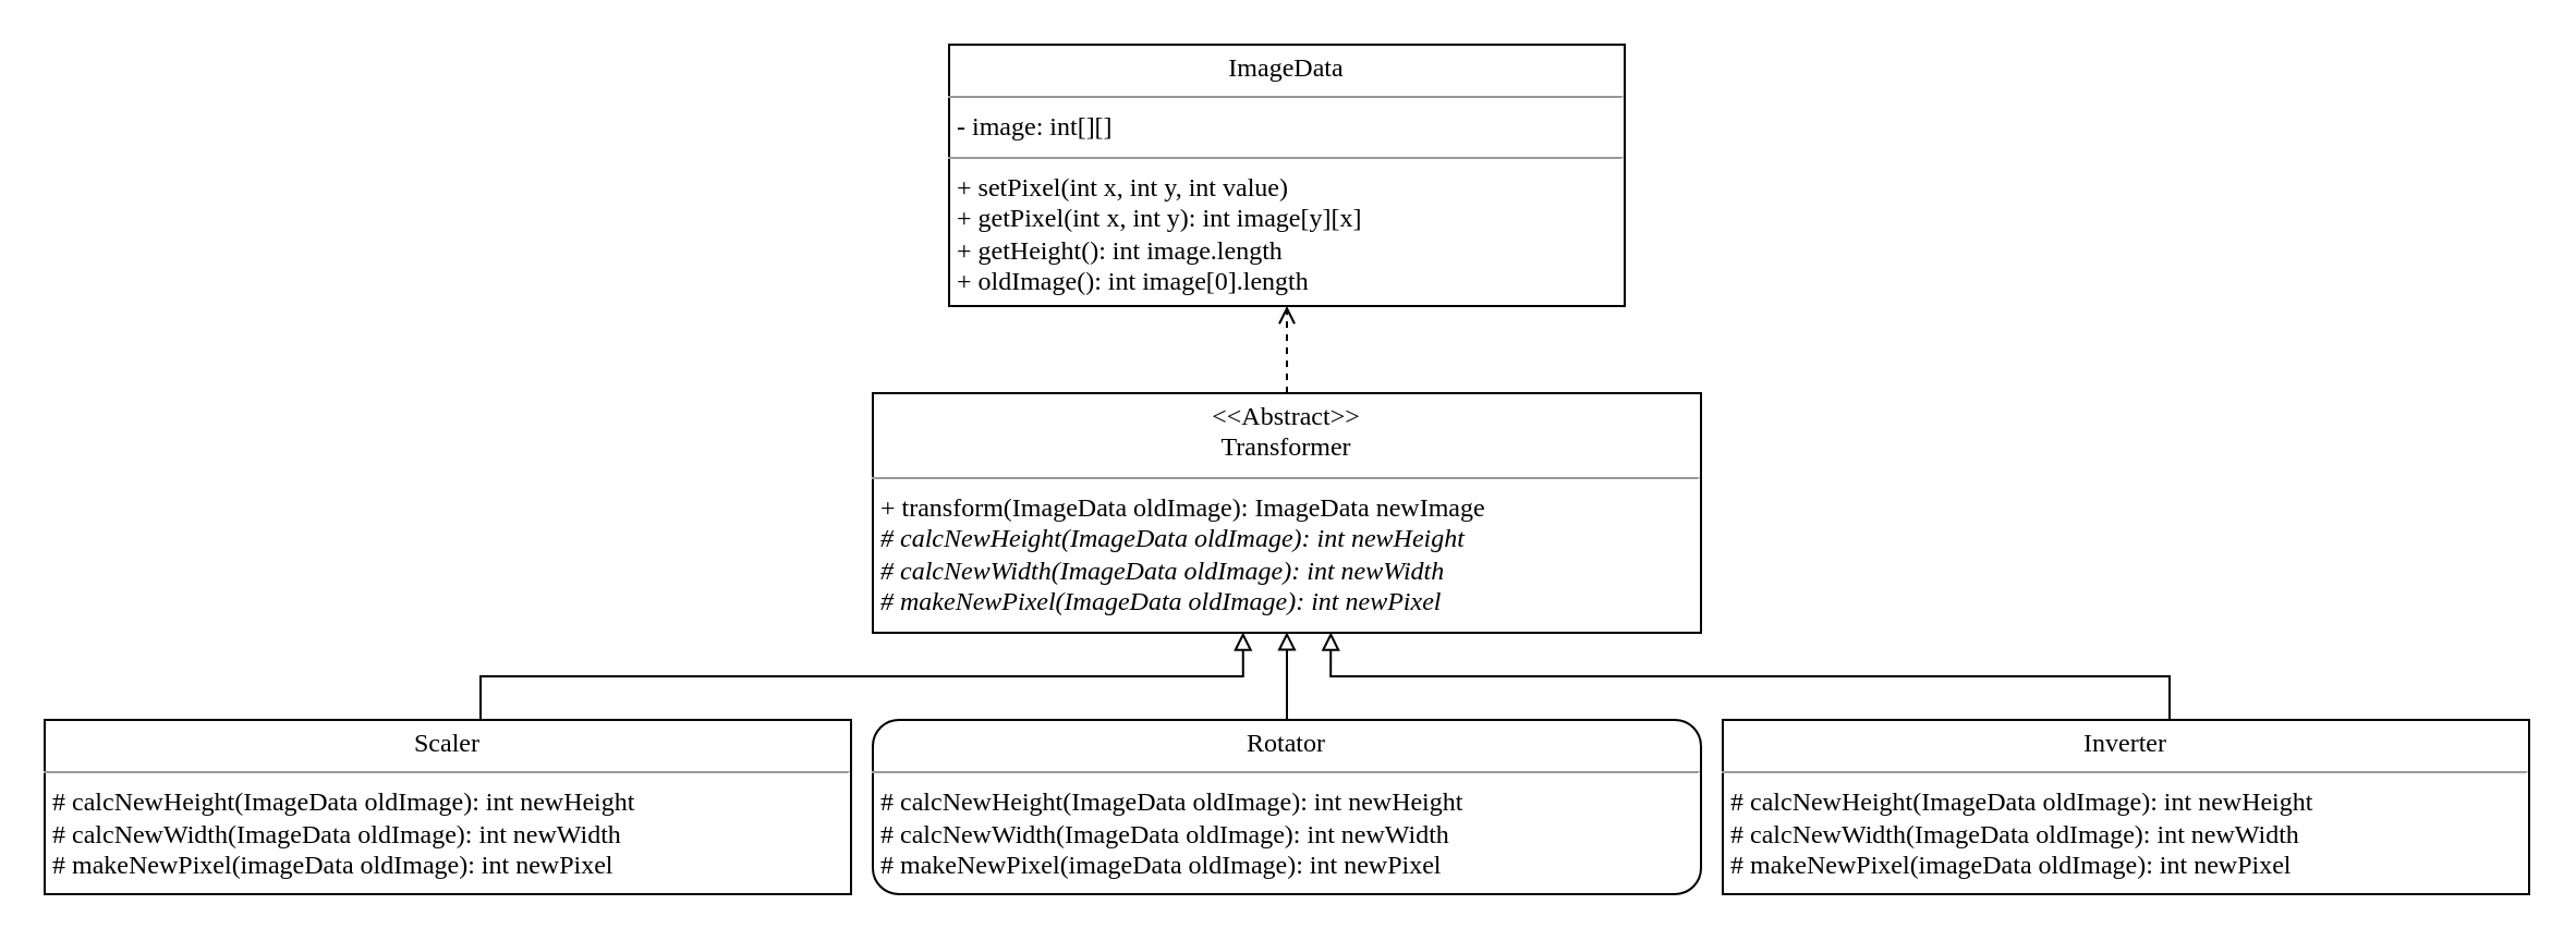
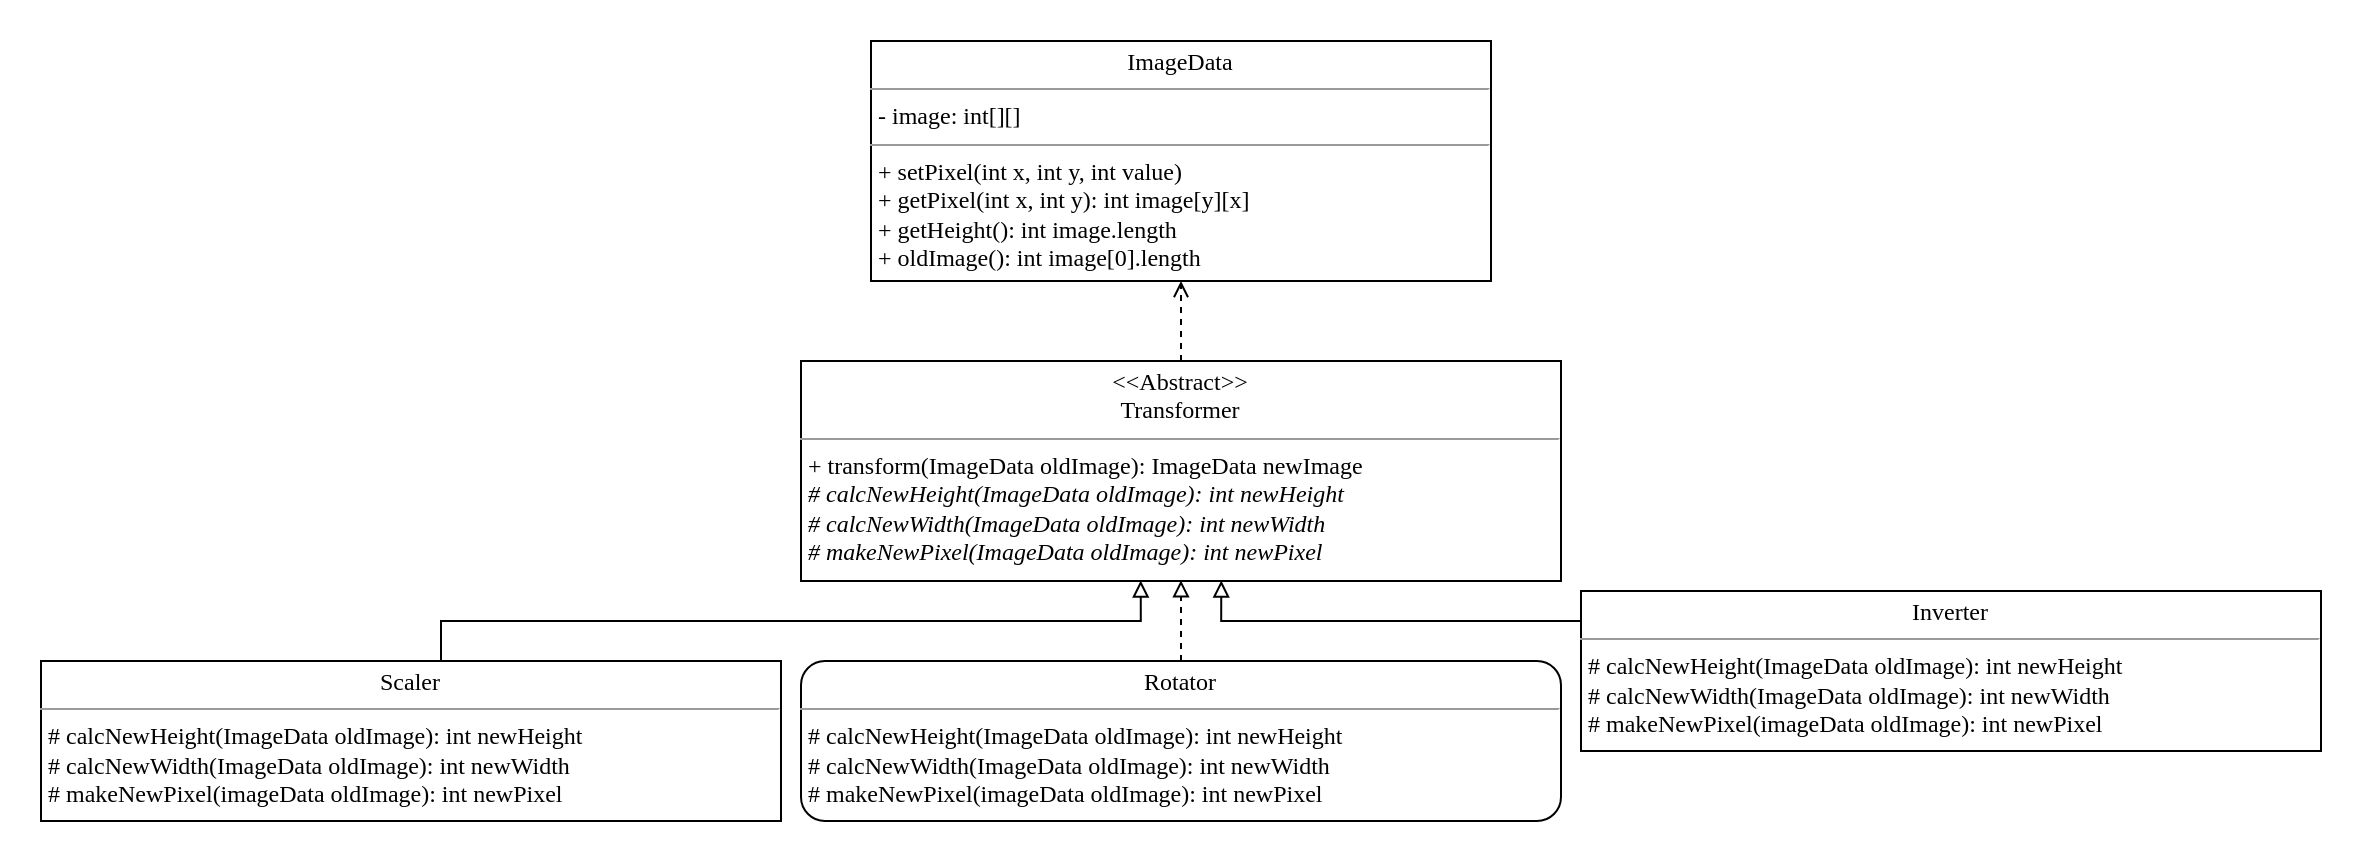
- <mxCell id="7" style="edgeStyle=none;rounded=0;orthogonalLoop=1;jettySize=auto;html=1;endArrow=block;endFill=0;strokeWidth=1;entryX=0.5;entryY=0.997;entryDx=0;entryDy=0;entryPerimeter=0;" parent="1" source="8" target="4" edge="1"><mxGeometry relative="1" as="geometry"><mxPoint x="591" y="260" as="targetPoint" /></mxGeometry></mxCell>
+ <mxCell id="7" style="edgeStyle=none;rounded=0;orthogonalLoop=1;jettySize=auto;html=1;endArrow=block;endFill=0;strokeWidth=1;entryX=0.5;entryY=0.997;entryDx=0;entryDy=0;entryPerimeter=0;dashed=1;" parent="1" source="8" target="4" edge="1"><mxGeometry relative="1" as="geometry"><mxPoint x="591" y="260" as="targetPoint" /></mxGeometry></mxCell>
- <mxCell id="10" value="&lt;p style=&quot;margin: 0px ; margin-top: 4px ; text-align: center&quot;&gt;Inverter&lt;/p&gt;&lt;hr size=&quot;1&quot;&gt;&lt;p style=&quot;margin: 0px ; margin-left: 4px&quot;&gt;# calcNewHeight(ImageData oldImage): int newHeight&lt;/p&gt;&lt;p style=&quot;margin: 0px ; margin-left: 4px&quot;&gt;# calcNewWidth(ImageData oldImage): int newWidth&lt;br&gt;&lt;/p&gt;&lt;p style=&quot;margin: 0px ; margin-left: 4px&quot;&gt;# makeNewPixel(imageData oldImage): int newPixel&lt;/p&gt;" style="verticalAlign=top;align=left;overflow=fill;fontSize=12;fontFamily=Fira Code;html=1;" parent="1" vertex="1"><mxGeometry x="790" y="330" width="370" height="80" as="geometry" /></mxCell>
+ <mxCell id="10" value="&lt;p style=&quot;margin: 0px ; margin-top: 4px ; text-align: center&quot;&gt;Inverter&lt;/p&gt;&lt;hr size=&quot;1&quot;&gt;&lt;p style=&quot;margin: 0px ; margin-left: 4px&quot;&gt;# calcNewHeight(ImageData oldImage): int newHeight&lt;/p&gt;&lt;p style=&quot;margin: 0px ; margin-left: 4px&quot;&gt;# calcNewWidth(ImageData oldImage): int newWidth&lt;br&gt;&lt;/p&gt;&lt;p style=&quot;margin: 0px ; margin-left: 4px&quot;&gt;# makeNewPixel(imageData oldImage): int newPixel&lt;/p&gt;" style="verticalAlign=top;align=left;overflow=fill;fontSize=12;fontFamily=Fira Code;html=1;" parent="1" vertex="1"><mxGeometry x="790" y="295" width="370" height="80" as="geometry" /></mxCell>
